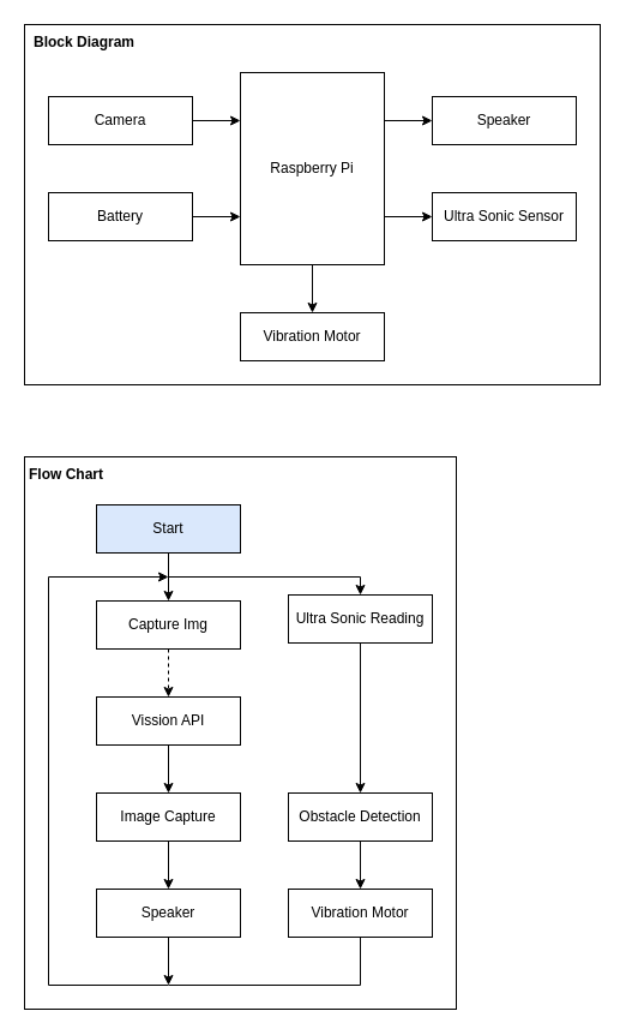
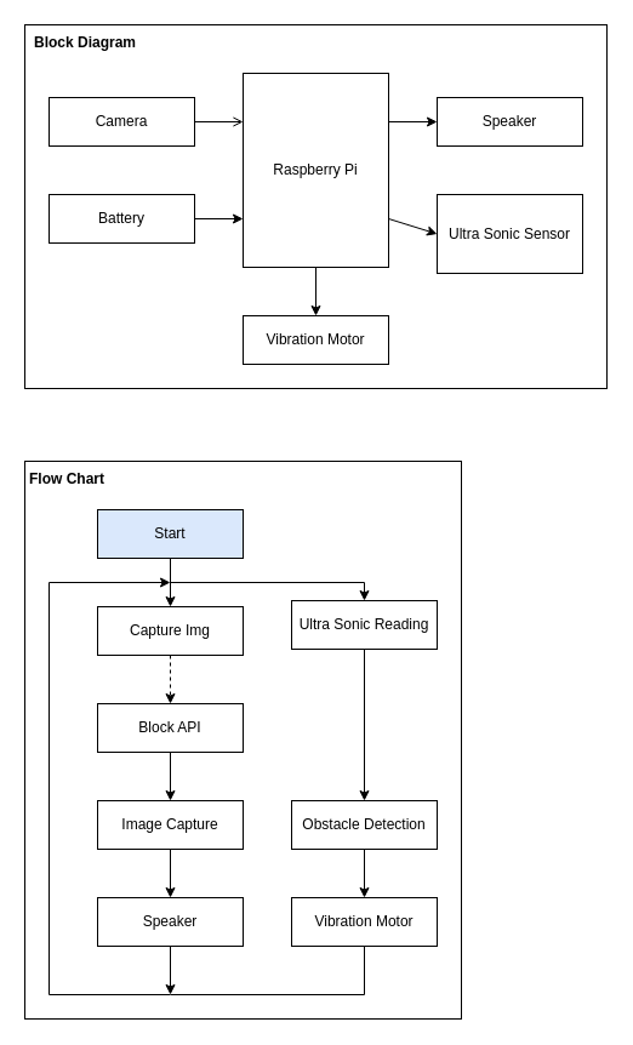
- <mxCell id="24" value="" style="endArrow=classic;html=1;rounded=0;exitX=1;exitY=0.5;exitDx=0;exitDy=0;entryX=0;entryY=0.25;entryDx=0;entryDy=0;" edge="1" parent="1" source="6" target="4"><mxGeometry width="50" height="50" relative="1" as="geometry"><mxPoint x="400" y="240" as="sourcePoint" /><mxPoint x="450" y="190" as="targetPoint" /></mxGeometry></mxCell>
+ <mxCell id="24" value="" style="endArrow=open;html=1;rounded=0;exitX=1;exitY=0.5;exitDx=0;exitDy=0;entryX=0;entryY=0.25;entryDx=0;entryDy=0;" edge="1" parent="1" source="6" target="4"><mxGeometry width="50" height="50" relative="1" as="geometry"><mxPoint x="400" y="240" as="sourcePoint" /><mxPoint x="450" y="190" as="targetPoint" /></mxGeometry></mxCell>
- <mxCell id="7" value="Ultra Sonic Sensor" style="rounded=0;whiteSpace=wrap;html=1;" vertex="1" parent="1"><mxGeometry x="360" y="160" width="120" height="40" as="geometry" /></mxCell>
+ <mxCell id="7" value="Ultra Sonic Sensor" style="rounded=0;whiteSpace=wrap;html=1;" vertex="1" parent="1"><mxGeometry x="360" y="160" width="120" height="65" as="geometry" /></mxCell>
- <mxCell id="11" value="Vission API" style="rounded=0;whiteSpace=wrap;html=1;" vertex="1" parent="1"><mxGeometry x="80" y="580" width="120" height="40" as="geometry" /></mxCell>
+ <mxCell id="11" value="Block API" style="rounded=0;whiteSpace=wrap;html=1;" vertex="1" parent="1"><mxGeometry x="80" y="580" width="120" height="40" as="geometry" /></mxCell>
